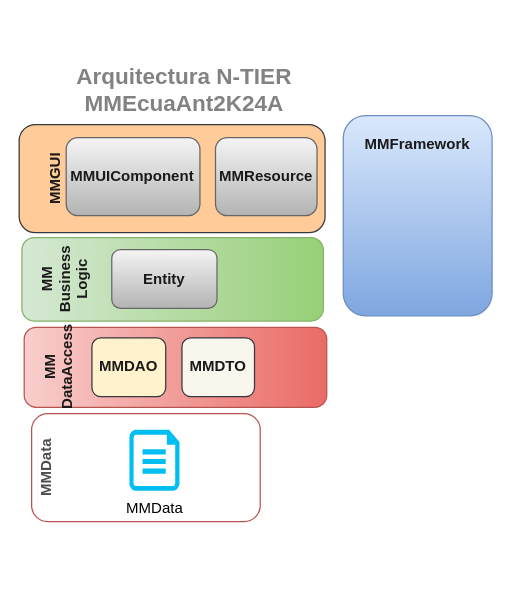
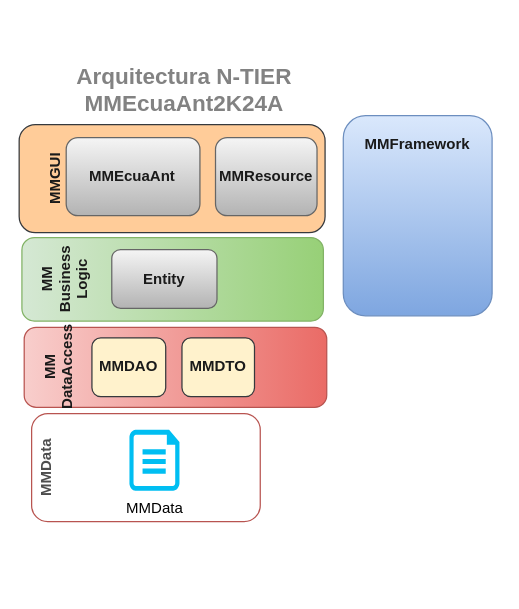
- <mxCell id="10" value="&lt;span style=&quot;color: rgb(26, 26, 26);&quot;&gt;&lt;b&gt;MMUIComponent&lt;/b&gt;&lt;/span&gt;" style="rounded=1;whiteSpace=wrap;html=1;fillColor=#f5f5f5;strokeColor=#666666;gradientColor=#b3b3b3;" parent="1" vertex="1"><mxGeometry x="52.42" y="109.49" width="106.95" height="62.51" as="geometry" /></mxCell>
+ <mxCell id="10" value="&lt;span style=&quot;color: rgb(26, 26, 26);&quot;&gt;&lt;b&gt;MMEcuaAnt&lt;/b&gt;&lt;/span&gt;" style="rounded=1;whiteSpace=wrap;html=1;fillColor=#f5f5f5;strokeColor=#666666;gradientColor=#b3b3b3;" parent="1" vertex="1"><mxGeometry x="52.42" y="109.49" width="106.95" height="62.51" as="geometry" /></mxCell>
- <mxCell id="11" value="&lt;font color=&quot;#1a1a1a&quot;&gt;&lt;b&gt;MMDTO&lt;/b&gt;&lt;br&gt;&lt;/font&gt;" style="rounded=1;whiteSpace=wrap;html=1;fillColor=#f9f7ed;strokeColor=#36393d;" parent="1" vertex="1"><mxGeometry x="145" y="269.7" width="58" height="47" as="geometry" /></mxCell>
+ <mxCell id="11" value="&lt;font color=&quot;#1a1a1a&quot;&gt;&lt;b&gt;MMDTO&lt;/b&gt;&lt;br&gt;&lt;/font&gt;" style="rounded=1;whiteSpace=wrap;html=1;fillColor=#fff2cc;strokeColor=#36393d;" parent="1" vertex="1"><mxGeometry x="145" y="269.7" width="58" height="47" as="geometry" /></mxCell>
